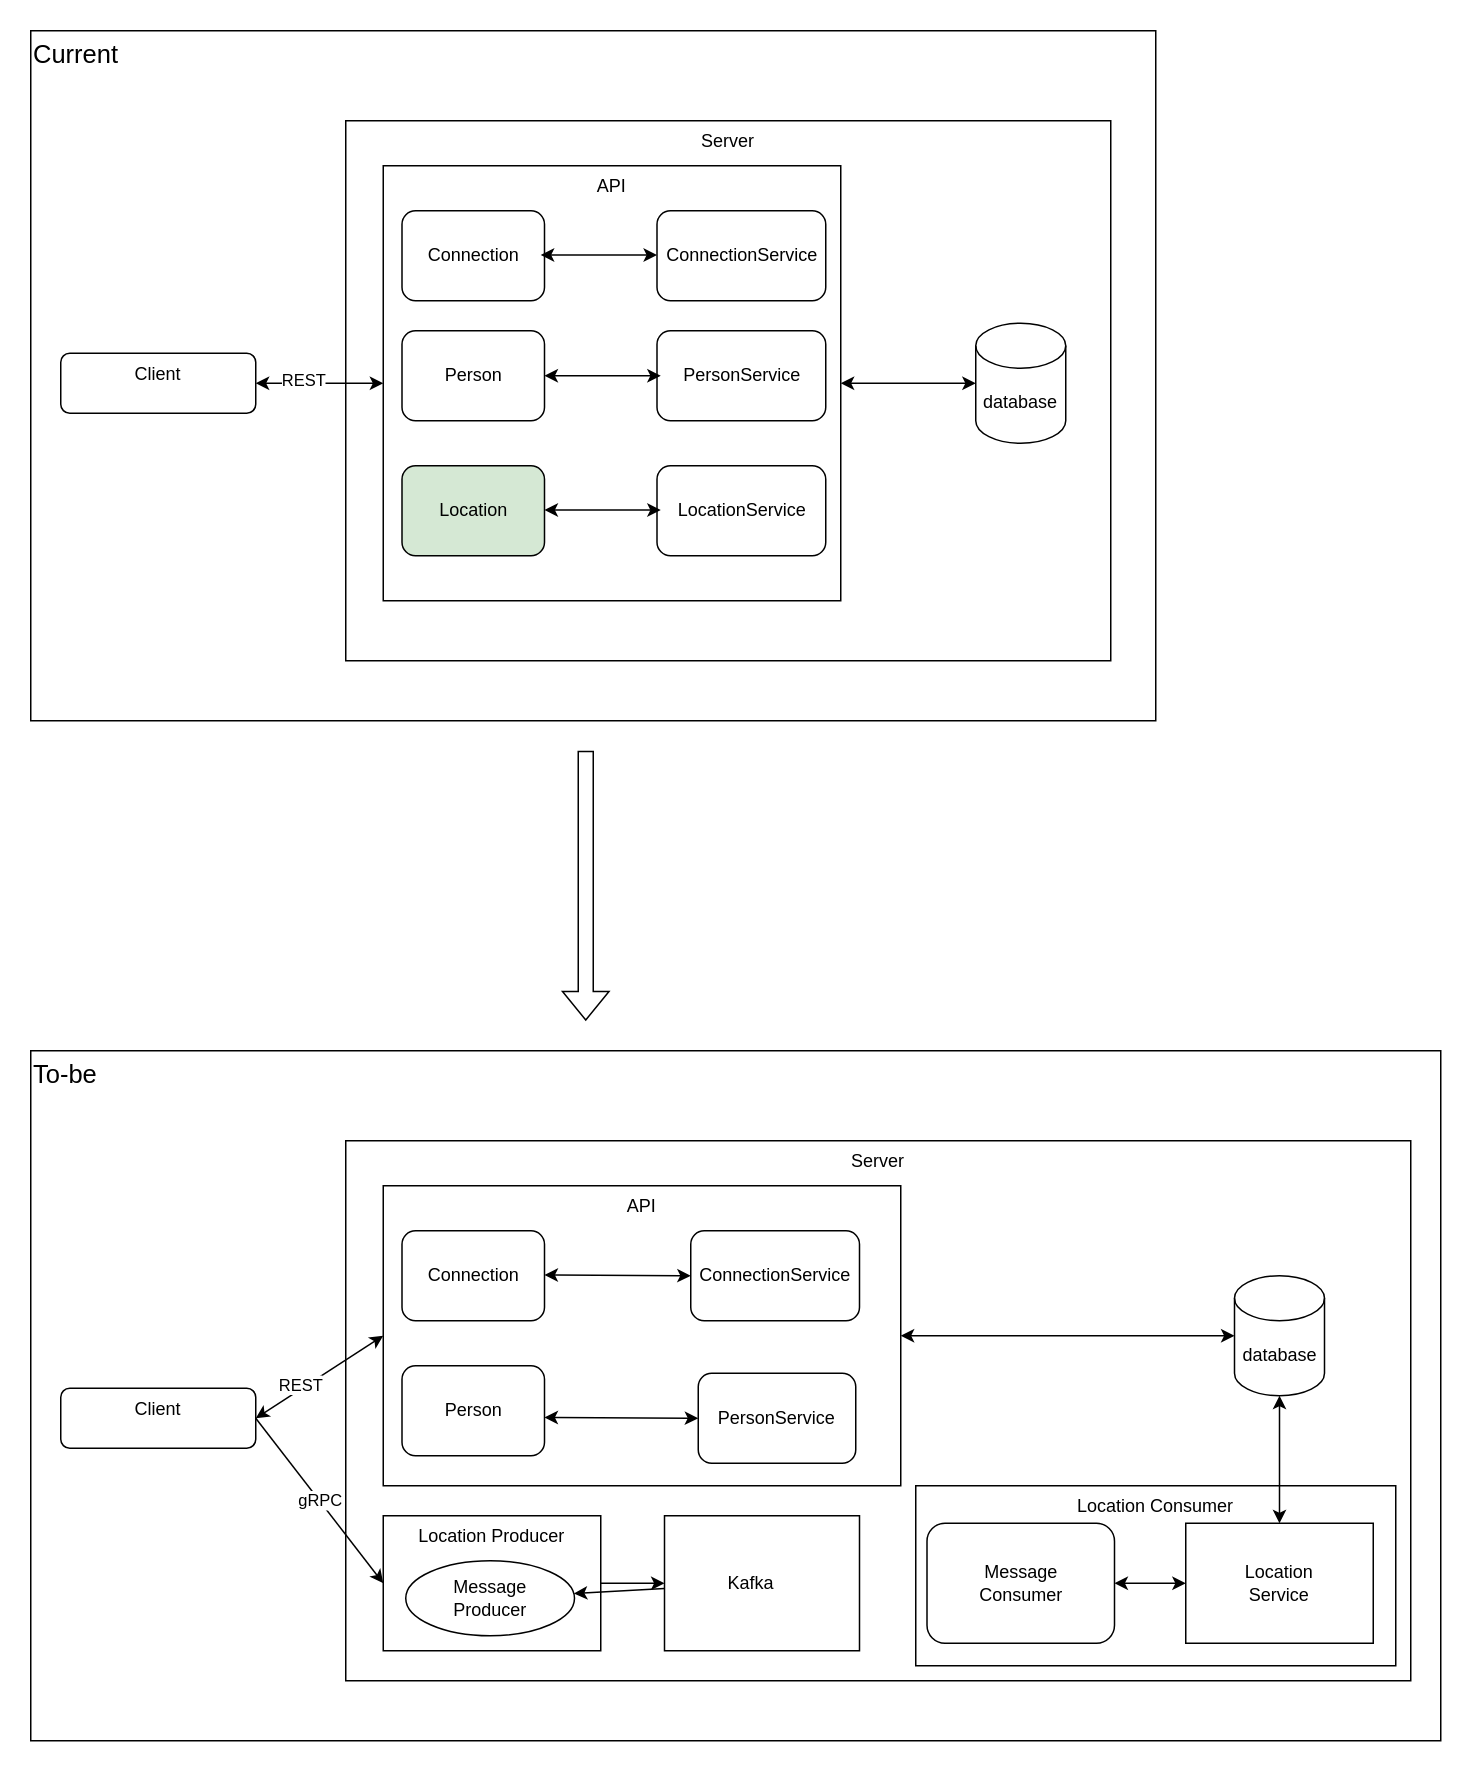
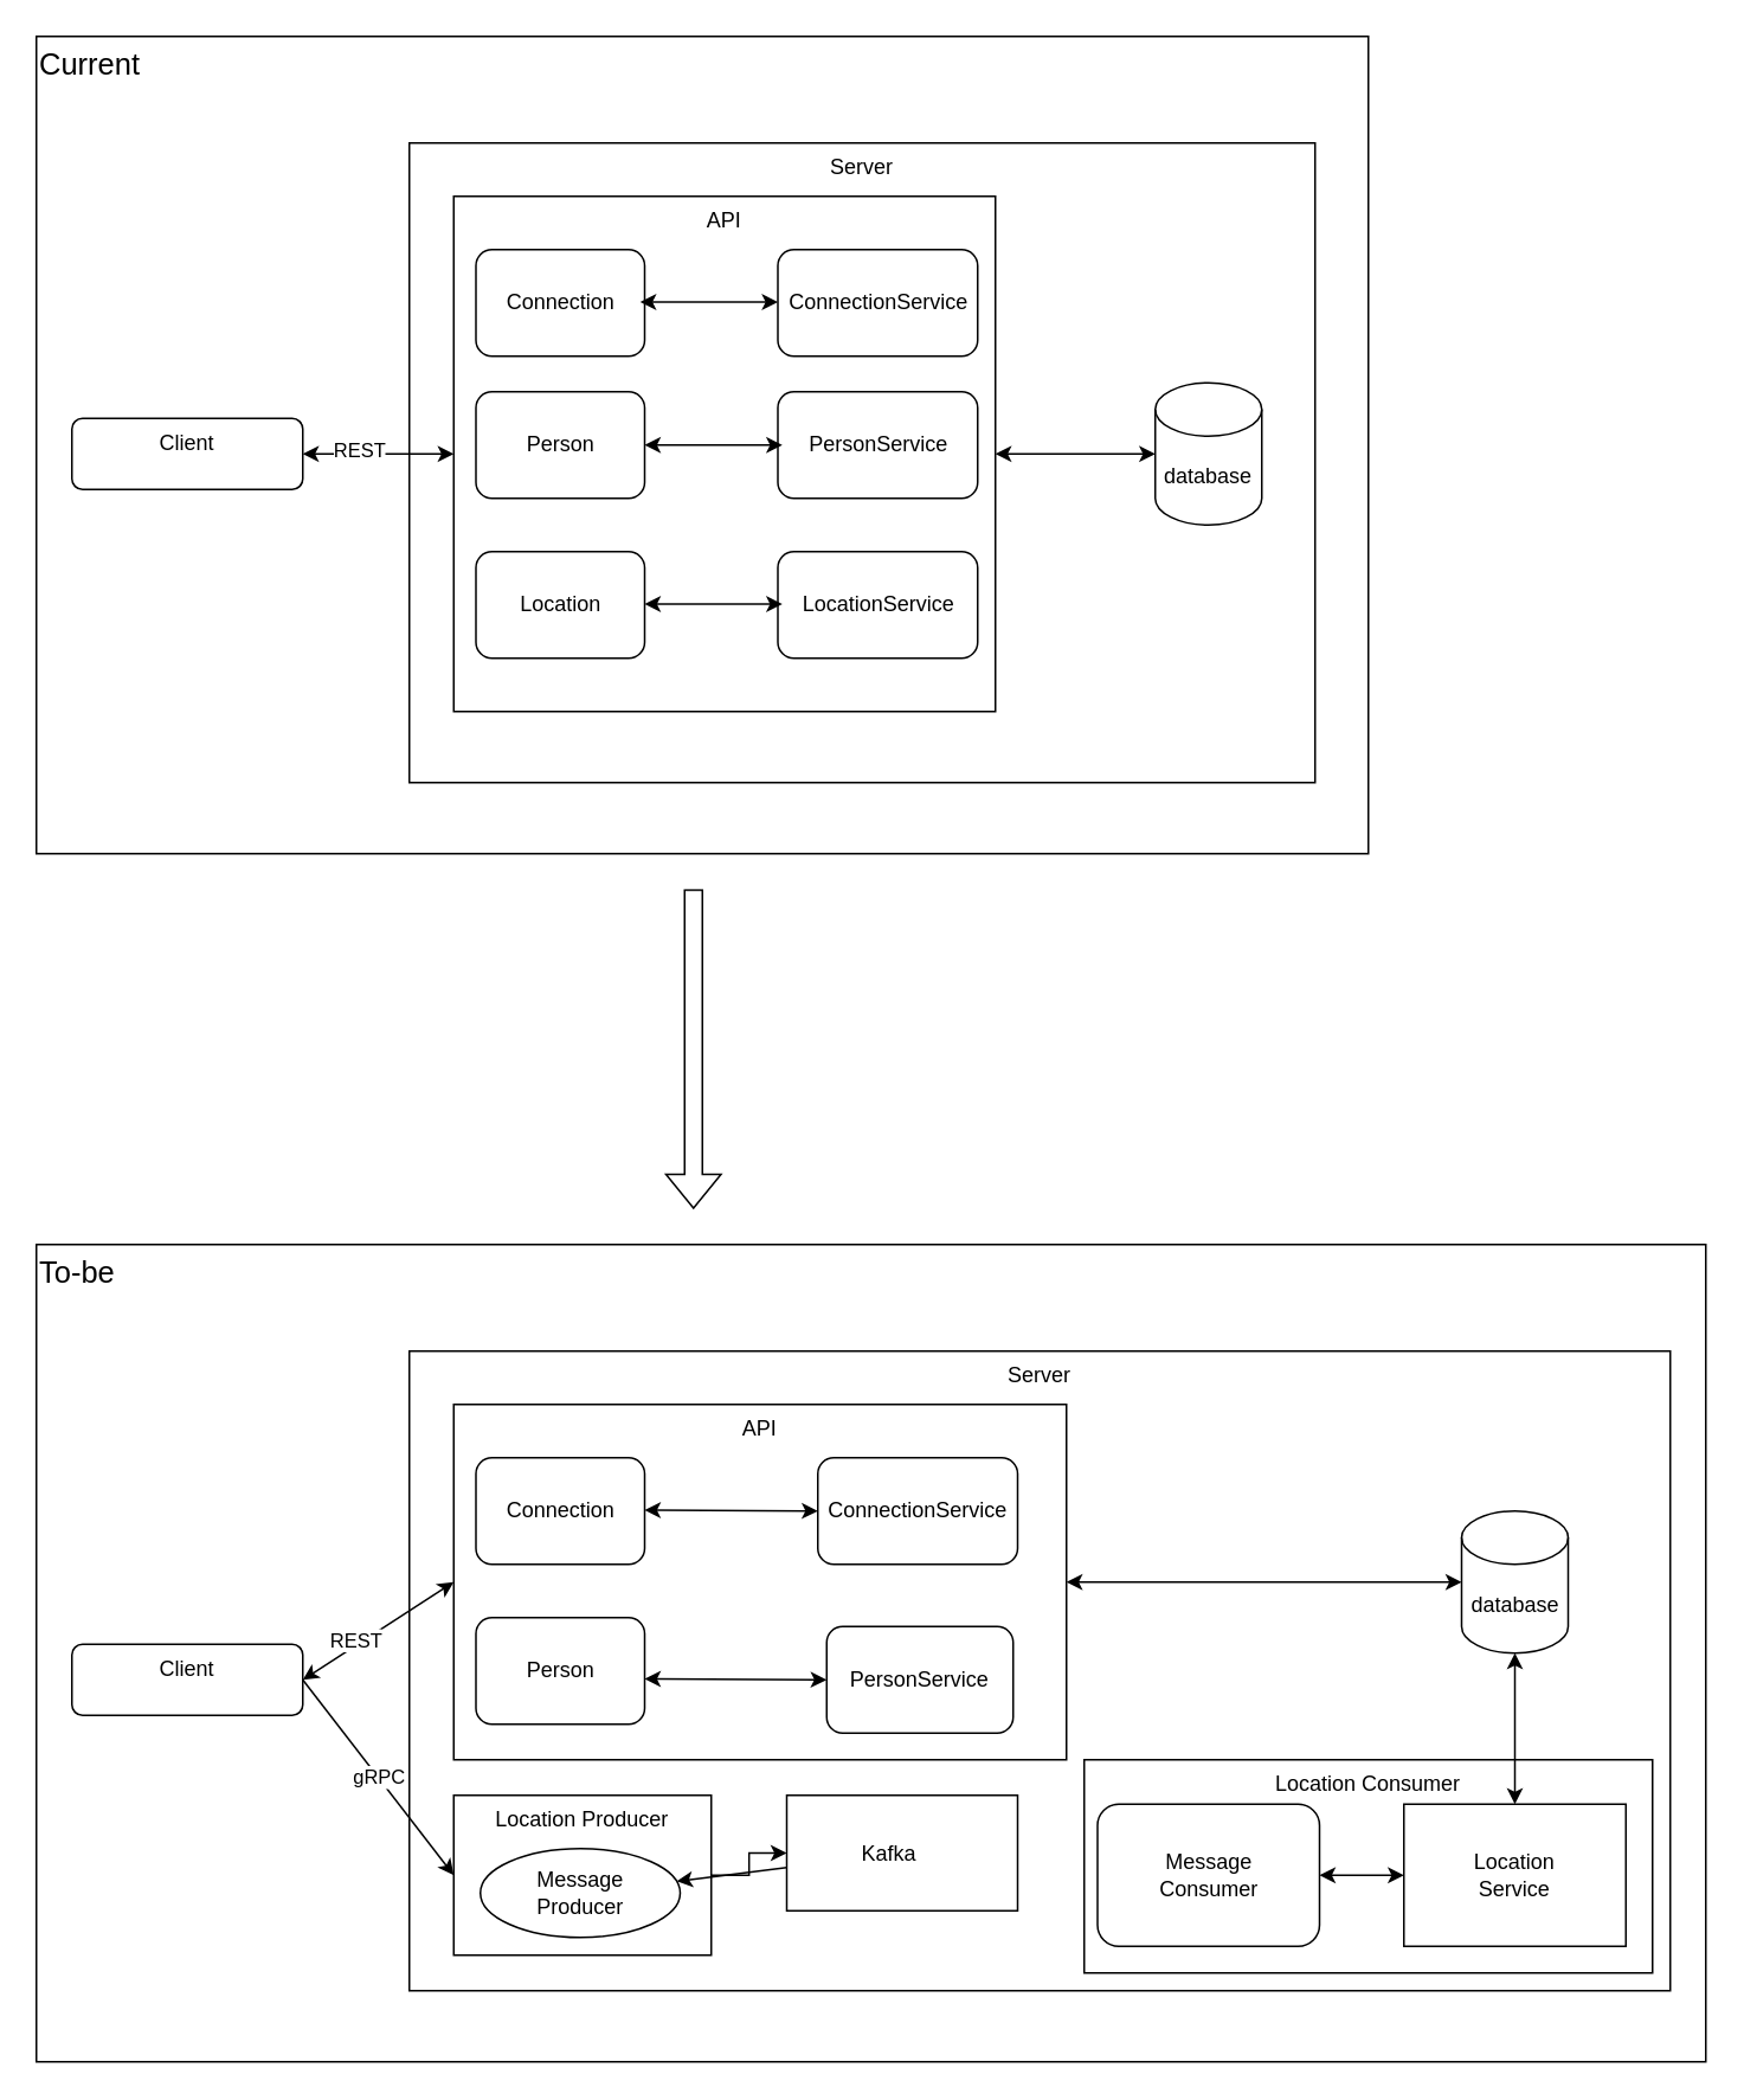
- <mxCell id="13" value="Location" style="rounded=1;whiteSpace=wrap;html=1;fillColor=#d5e8d4;" parent="1" vertex="1"><mxGeometry x="267.5" y="310" width="95" height="60" as="geometry" /></mxCell>
+ <mxCell id="13" value="Location" style="rounded=1;whiteSpace=wrap;html=1;" parent="1" vertex="1"><mxGeometry x="267.5" y="310" width="95" height="60" as="geometry" /></mxCell>
- <mxCell id="35" value="&lt;blockquote style=&quot;margin: 0 0 0 40px; border: none; padding: 0px;&quot;&gt;Kafka&lt;/blockquote&gt;" style="rounded=0;whiteSpace=wrap;html=1;verticalAlign=middle;align=left;" parent="1" vertex="1"><mxGeometry x="442.5" y="1010" width="130" height="90" as="geometry" /></mxCell>
+ <mxCell id="35" value="&lt;blockquote style=&quot;margin: 0 0 0 40px; border: none; padding: 0px;&quot;&gt;Kafka&lt;/blockquote&gt;" style="rounded=0;whiteSpace=wrap;html=1;verticalAlign=middle;align=left;" parent="1" vertex="1"><mxGeometry x="442.5" y="1010" width="130" height="65" as="geometry" /></mxCell>
